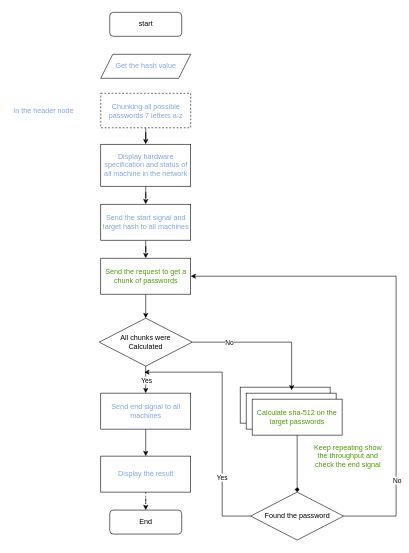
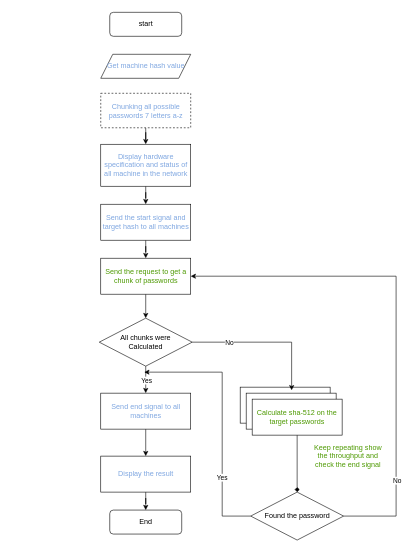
- <mxCell id="7" value="&lt;font color=&quot;#7ea6e0&quot;&gt;Get the hash value&lt;/font&gt;" style="shape=parallelogram;perimeter=parallelogramPerimeter;whiteSpace=wrap;html=1;fixedSize=1;" vertex="1" parent="1"><mxGeometry x="167.5" y="90" width="150" height="40" as="geometry" /></mxCell>
+ <mxCell id="7" value="&lt;font color=&quot;#7ea6e0&quot;&gt;Get machine hash value&lt;/font&gt;" style="shape=parallelogram;perimeter=parallelogramPerimeter;whiteSpace=wrap;html=1;fixedSize=1;" vertex="1" parent="1"><mxGeometry x="167.5" y="90" width="150" height="40" as="geometry" /></mxCell>
- <mxCell id="6" value="In the header node" style="text;html=1;align=left;verticalAlign=middle;whiteSpace=wrap;rounded=0;fontColor=#7EA6E0;" vertex="1" parent="1"><mxGeometry x="20" y="171.25" width="110" height="25" as="geometry" /></mxCell>
- <mxCell id="17" style="edgeStyle=orthogonalEdgeStyle;rounded=0;orthogonalLoop=1;jettySize=auto;html=1;entryX=0.5;entryY=0;entryDx=0;entryDy=0;dashed=1;" edge="1" parent="1" source="18" target="3"><mxGeometry relative="1" as="geometry" /></mxCell>
+ <mxCell id="17" style="edgeStyle=orthogonalEdgeStyle;rounded=0;orthogonalLoop=1;jettySize=auto;html=1;entryX=0.5;entryY=0;entryDx=0;entryDy=0;" edge="1" parent="1" source="18" target="3"><mxGeometry relative="1" as="geometry" /></mxCell>
